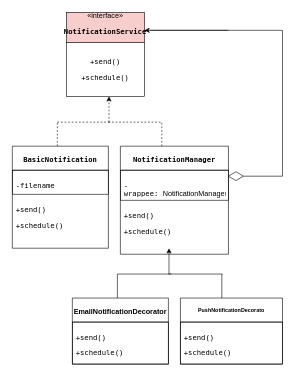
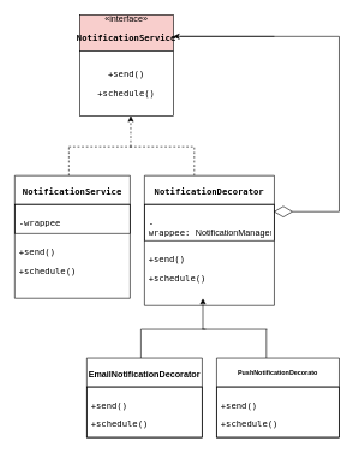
- <mxCell id="9" value="&lt;p data-pm-slice=&quot;1 1 []&quot;&gt;&lt;code&gt;&lt;font style=&quot;font-size: 12px;&quot;&gt;&lt;b&gt;BasicNotification&lt;/b&gt;&lt;/font&gt;&lt;/code&gt;&lt;/p&gt;" style="swimlane;fontStyle=0;align=center;verticalAlign=top;childLayout=stackLayout;horizontal=1;startSize=40;horizontalStack=0;resizeParent=1;resizeParentMax=0;resizeLast=0;collapsible=1;marginBottom=0;whiteSpace=wrap;html=1;fontSize=9;" vertex="1" parent="1"><mxGeometry x="20" y="243" width="160" height="170" as="geometry" /></mxCell>
+ <mxCell id="9" value="&lt;p data-pm-slice=&quot;1 1 []&quot;&gt;&lt;code&gt;&lt;font style=&quot;font-size: 12px;&quot;&gt;&lt;b&gt;NotificationService&lt;/b&gt;&lt;/font&gt;&lt;/code&gt;&lt;/p&gt;" style="swimlane;fontStyle=0;align=center;verticalAlign=top;childLayout=stackLayout;horizontal=1;startSize=40;horizontalStack=0;resizeParent=1;resizeParentMax=0;resizeLast=0;collapsible=1;marginBottom=0;whiteSpace=wrap;html=1;fontSize=9;" vertex="1" parent="1"><mxGeometry x="20" y="243" width="160" height="170" as="geometry" /></mxCell>
- <mxCell id="12" value="&lt;p data-pm-slice=&quot;1 1 []&quot;&gt;&lt;code style=&quot;&quot;&gt;&lt;font style=&quot;font-size: 12px;&quot;&gt;NotificationManager&lt;/font&gt;&lt;/code&gt;&lt;/p&gt;" style="swimlane;fontStyle=1;align=center;verticalAlign=top;childLayout=stackLayout;horizontal=1;startSize=40;horizontalStack=0;resizeParent=1;resizeParentMax=0;resizeLast=0;collapsible=1;marginBottom=0;whiteSpace=wrap;html=1;fontSize=9;" vertex="1" parent="1"><mxGeometry x="200" y="243" width="180" height="180" as="geometry" /></mxCell>
+ <mxCell id="12" value="&lt;p data-pm-slice=&quot;1 1 []&quot;&gt;&lt;code style=&quot;&quot;&gt;&lt;font style=&quot;font-size: 12px;&quot;&gt;NotificationDecorator&lt;/font&gt;&lt;/code&gt;&lt;/p&gt;" style="swimlane;fontStyle=1;align=center;verticalAlign=top;childLayout=stackLayout;horizontal=1;startSize=40;horizontalStack=0;resizeParent=1;resizeParentMax=0;resizeLast=0;collapsible=1;marginBottom=0;whiteSpace=wrap;html=1;fontSize=9;" vertex="1" parent="1"><mxGeometry x="200" y="243" width="180" height="180" as="geometry" /></mxCell>
- <mxCell id="10" value="&lt;p data-pm-slice=&quot;1 1 [&amp;quot;list&amp;quot;,{&amp;quot;spread&amp;quot;:true,&amp;quot;start&amp;quot;:1400,&amp;quot;end&amp;quot;:3936},&amp;quot;regular_list_item&amp;quot;,{&amp;quot;start&amp;quot;:1400,&amp;quot;end&amp;quot;:1918},&amp;quot;list&amp;quot;,{&amp;quot;spread&amp;quot;:false,&amp;quot;start&amp;quot;:1439,&amp;quot;end&amp;quot;:1918},&amp;quot;regular_list_item&amp;quot;,{&amp;quot;start&amp;quot;:1833,&amp;quot;end&amp;quot;:1918},&amp;quot;list&amp;quot;,{&amp;quot;spread&amp;quot;:false,&amp;quot;start&amp;quot;:1892,&amp;quot;end&amp;quot;:1918},&amp;quot;regular_list_item&amp;quot;,{&amp;quot;start&amp;quot;:1892,&amp;quot;end&amp;quot;:1918}]&quot;&gt;&lt;font face=&quot;monospace&quot;&gt;-filename&lt;/font&gt;&lt;/p&gt;" style="text;strokeColor=default;fillColor=none;align=left;verticalAlign=top;spacingLeft=4;spacingRight=4;overflow=hidden;rotatable=0;points=[[0,0.5],[1,0.5]];portConstraint=eastwest;whiteSpace=wrap;html=1;fontStyle=0" vertex="1" parent="9"><mxGeometry y="40" width="160" height="40" as="geometry" /></mxCell>
+ <mxCell id="10" value="&lt;p data-pm-slice=&quot;1 1 [&amp;quot;list&amp;quot;,{&amp;quot;spread&amp;quot;:true,&amp;quot;start&amp;quot;:1400,&amp;quot;end&amp;quot;:3936},&amp;quot;regular_list_item&amp;quot;,{&amp;quot;start&amp;quot;:1400,&amp;quot;end&amp;quot;:1918},&amp;quot;list&amp;quot;,{&amp;quot;spread&amp;quot;:false,&amp;quot;start&amp;quot;:1439,&amp;quot;end&amp;quot;:1918},&amp;quot;regular_list_item&amp;quot;,{&amp;quot;start&amp;quot;:1833,&amp;quot;end&amp;quot;:1918},&amp;quot;list&amp;quot;,{&amp;quot;spread&amp;quot;:false,&amp;quot;start&amp;quot;:1892,&amp;quot;end&amp;quot;:1918},&amp;quot;regular_list_item&amp;quot;,{&amp;quot;start&amp;quot;:1892,&amp;quot;end&amp;quot;:1918}]&quot;&gt;&lt;font face=&quot;monospace&quot;&gt;-wrappee&lt;/font&gt;&lt;/p&gt;" style="text;strokeColor=default;fillColor=none;align=left;verticalAlign=top;spacingLeft=4;spacingRight=4;overflow=hidden;rotatable=0;points=[[0,0.5],[1,0.5]];portConstraint=eastwest;whiteSpace=wrap;html=1;fontStyle=0" vertex="1" parent="9"><mxGeometry y="40" width="160" height="40" as="geometry" /></mxCell>
